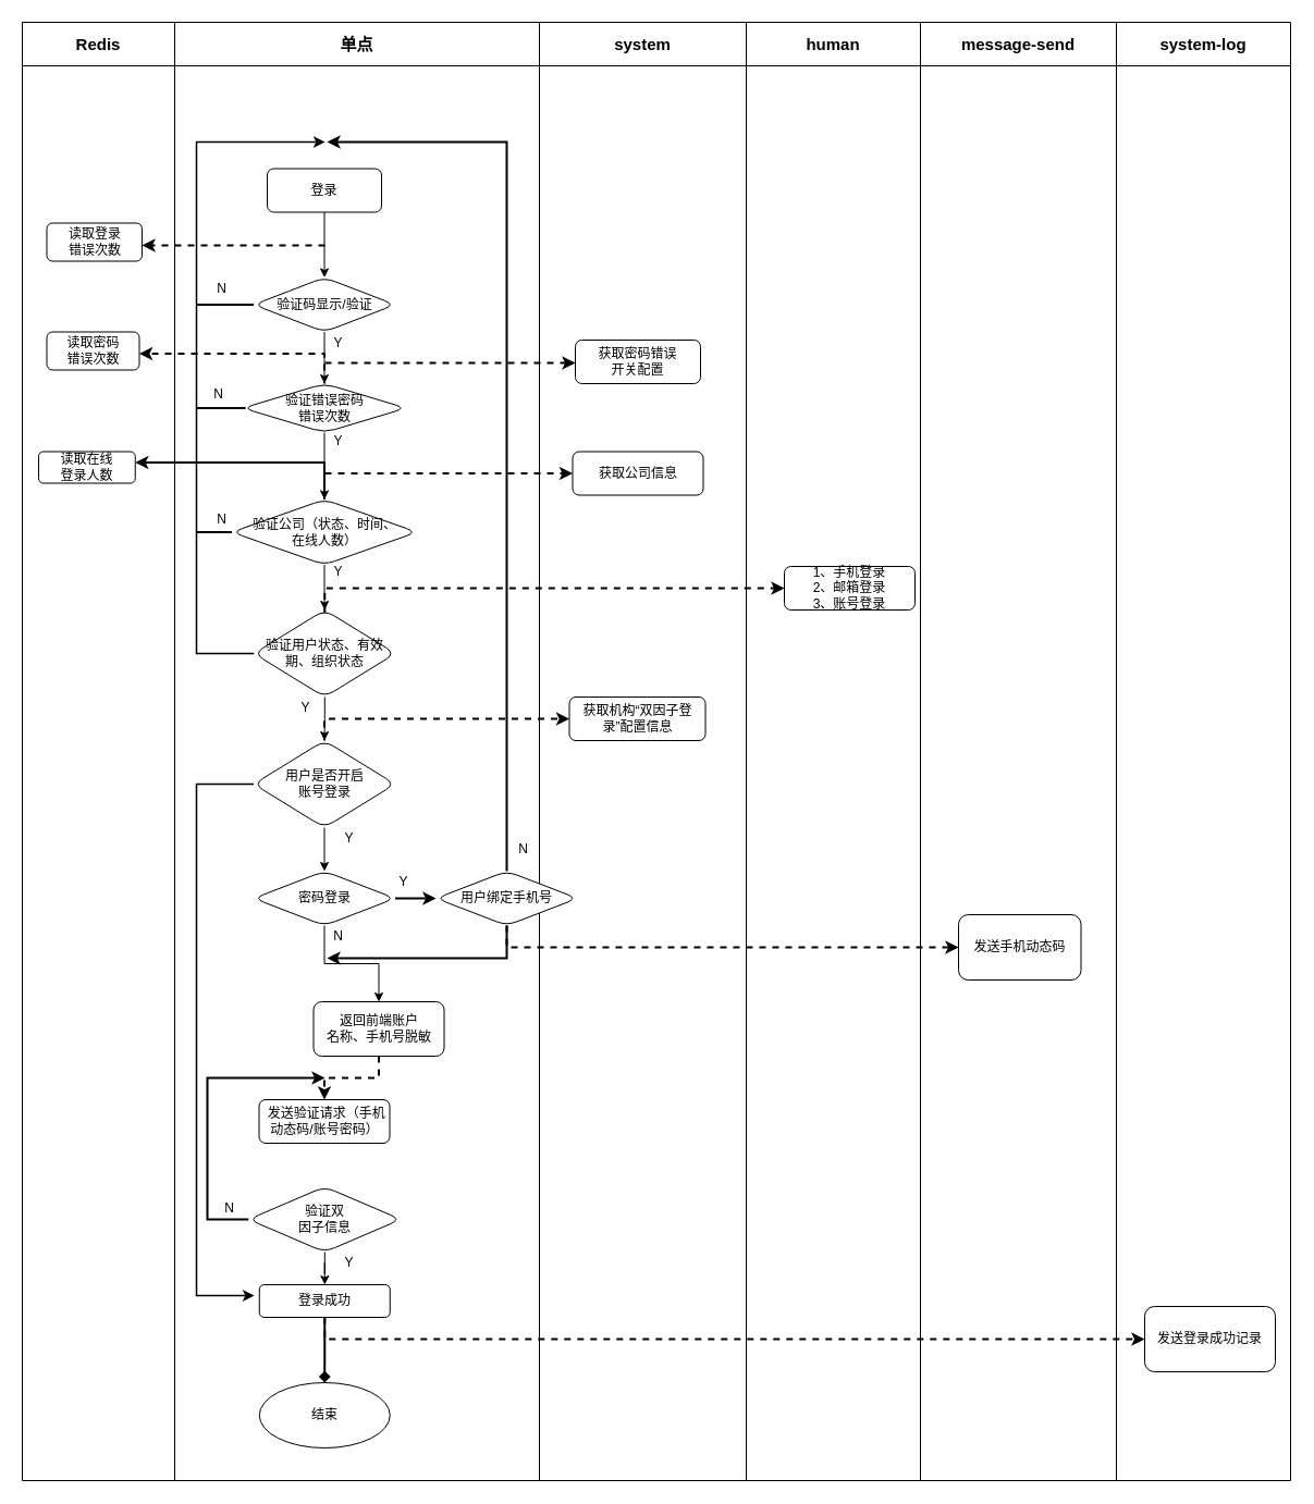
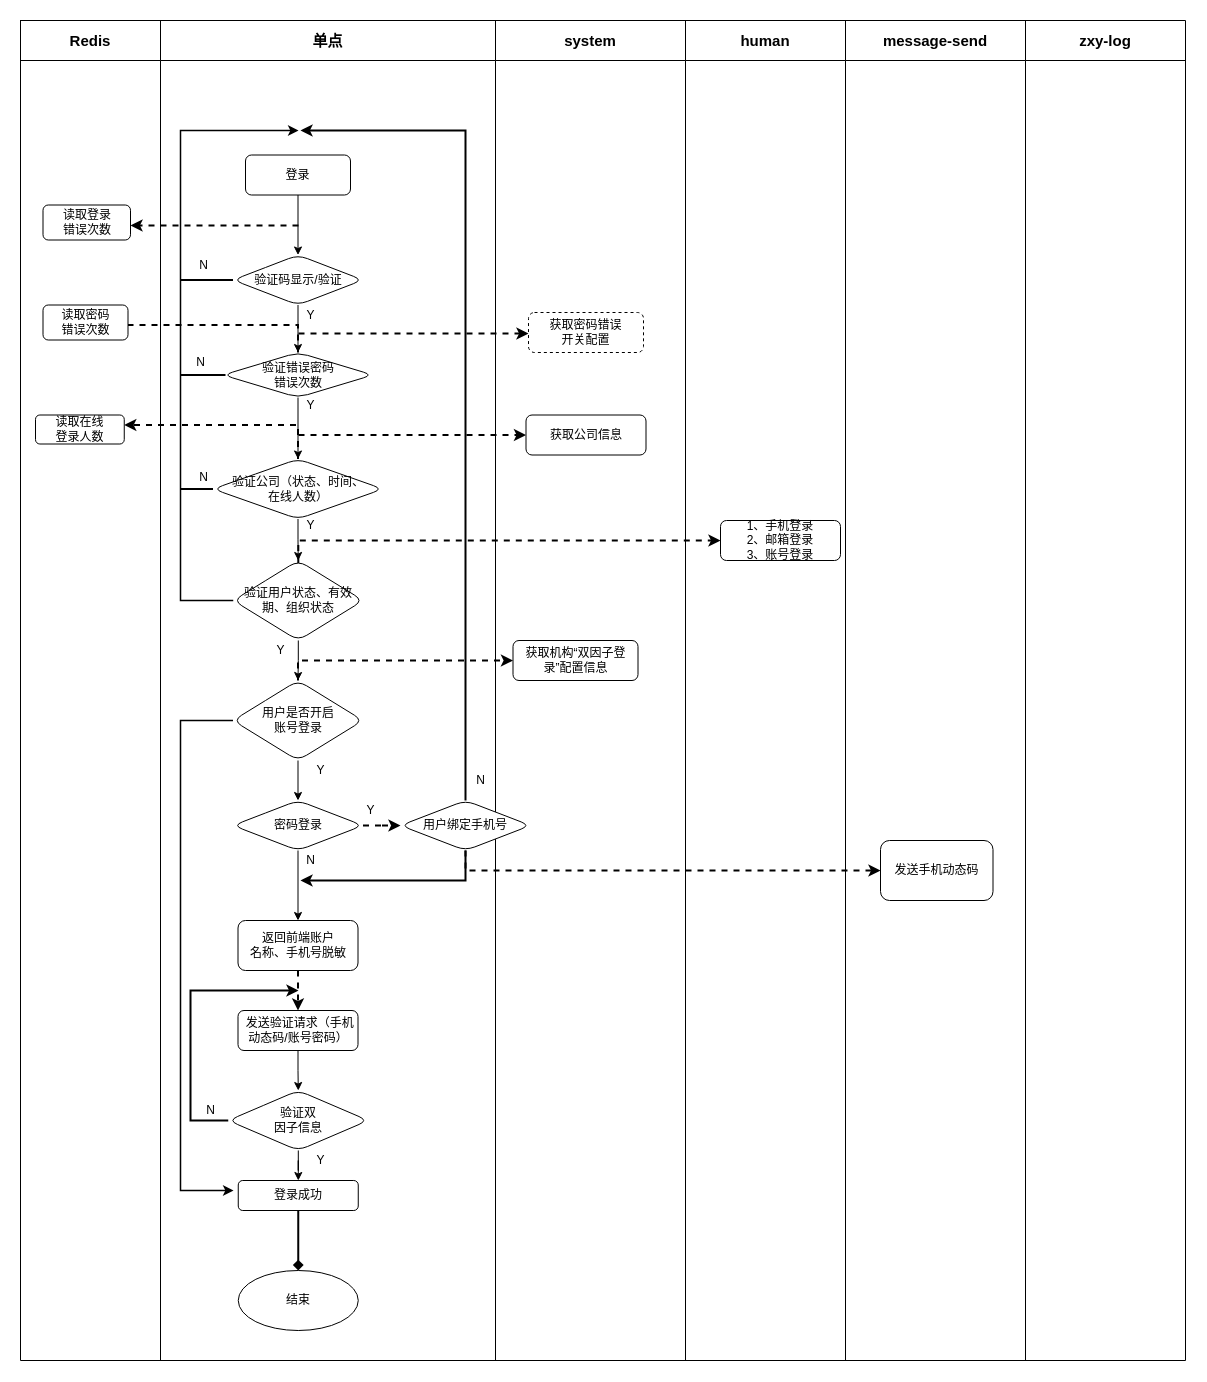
- <mxCell id="9" value="&lt;b&gt;&lt;font style=&quot;font-size: 15px&quot;&gt;system-log&lt;/font&gt;&lt;/b&gt;" style="shape=partialRectangle;html=1;whiteSpace=wrap;connectable=0;overflow=hidden;fillColor=none;top=0;left=0;bottom=0;right=0;" parent="3" vertex="1"><mxGeometry x="1005" width="160" height="40" as="geometry" /></mxCell>
+ <mxCell id="9" value="&lt;b&gt;&lt;font style=&quot;font-size: 15px&quot;&gt;zxy-log&lt;/font&gt;&lt;/b&gt;" style="shape=partialRectangle;html=1;whiteSpace=wrap;connectable=0;overflow=hidden;fillColor=none;top=0;left=0;bottom=0;right=0;" parent="3" vertex="1"><mxGeometry x="1005" width="160" height="40" as="geometry" /></mxCell>
- <mxCell id="23" value="" style="edgeStyle=orthogonalEdgeStyle;rounded=0;orthogonalLoop=1;jettySize=auto;html=1;dashed=1;strokeWidth=2;" parent="1" source="26" target="27" edge="1"><mxGeometry relative="1" as="geometry"><Array as="points"><mxPoint x="298" y="324.5" /></Array></mxGeometry></mxCell>
+ <mxCell id="23" value="" style="edgeStyle=orthogonalEdgeStyle;rounded=0;orthogonalLoop=1;jettySize=auto;html=1;dashed=1;strokeWidth=2;endArrow=none;" parent="1" source="26" target="27" edge="1"><mxGeometry relative="1" as="geometry"><Array as="points"><mxPoint x="298" y="324.5" /></Array></mxGeometry></mxCell>
- <mxCell id="28" value="获取密码错误&lt;br&gt;开关配置" style="whiteSpace=wrap;html=1;rounded=1;" parent="1" vertex="1"><mxGeometry x="528" y="312" width="115" height="40" as="geometry" /></mxCell>
+ <mxCell id="28" value="获取密码错误&lt;br&gt;开关配置" style="whiteSpace=wrap;html=1;rounded=1;dashed=1;" parent="1" vertex="1"><mxGeometry x="528" y="312" width="115" height="40" as="geometry" /></mxCell>
- <mxCell id="29" value="" style="edgeStyle=orthogonalEdgeStyle;rounded=0;orthogonalLoop=1;jettySize=auto;html=1;dashed=0;strokeWidth=2;" parent="1" source="32" target="33" edge="1"><mxGeometry relative="1" as="geometry"><Array as="points"><mxPoint x="298" y="424.5" /></Array></mxGeometry></mxCell>
+ <mxCell id="29" value="" style="edgeStyle=orthogonalEdgeStyle;rounded=0;orthogonalLoop=1;jettySize=auto;html=1;dashed=1;strokeWidth=2;" parent="1" source="32" target="33" edge="1"><mxGeometry relative="1" as="geometry"><Array as="points"><mxPoint x="298" y="424.5" /></Array></mxGeometry></mxCell>
- <mxCell id="45" value="获取机构“双因子登录”配置信息" style="whiteSpace=wrap;html=1;rounded=1;" parent="1" vertex="1"><mxGeometry x="522.5" y="640" width="125" height="40" as="geometry" /></mxCell>
+ <mxCell id="45" value="获取机构“双因子登录”配置信息" style="whiteSpace=wrap;html=1;rounded=1;" parent="1" vertex="1"><mxGeometry x="512.5" y="640" width="125" height="40" as="geometry" /></mxCell>
- <mxCell id="47" value="" style="edgeStyle=orthogonalEdgeStyle;rounded=0;orthogonalLoop=1;jettySize=auto;html=1;strokeWidth=2;" parent="1" source="48" target="54" edge="1"><mxGeometry relative="1" as="geometry" /></mxCell>
+ <mxCell id="47" value="" style="edgeStyle=orthogonalEdgeStyle;rounded=0;orthogonalLoop=1;jettySize=auto;html=1;strokeWidth=2;dashed=1;" parent="1" source="48" target="54" edge="1"><mxGeometry relative="1" as="geometry" /></mxCell>
- <mxCell id="50" value="返回前端账户&lt;br&gt;名称、手机号脱敏" style="whiteSpace=wrap;html=1;rounded=1;" parent="1" vertex="1"><mxGeometry x="287.5" y="920" width="120" height="50" as="geometry" /></mxCell>
+ <mxCell id="50" value="返回前端账户&lt;br&gt;名称、手机号脱敏" style="whiteSpace=wrap;html=1;rounded=1;" parent="1" vertex="1"><mxGeometry x="237.5" y="920" width="120" height="50" as="geometry" /></mxCell>
+ <mxCell id="59" value="" style="edgeStyle=orthogonalEdgeStyle;rounded=0;orthogonalLoop=1;jettySize=auto;html=1;" parent="1" source="60" target="63" edge="1"><mxGeometry relative="1" as="geometry" /></mxCell>
- <mxCell id="66" value="" style="edgeStyle=orthogonalEdgeStyle;rounded=0;orthogonalLoop=1;jettySize=auto;html=1;strokeWidth=2;dashed=1;" parent="1" source="67" target="80" edge="1"><mxGeometry relative="1" as="geometry"><Array as="points"><mxPoint x="298" y="1230" /></Array></mxGeometry></mxCell>
- <mxCell id="80" value="发送登录成功记录" style="whiteSpace=wrap;html=1;rounded=1;" parent="1" vertex="1"><mxGeometry x="1051" y="1200" width="120" height="60" as="geometry" /></mxCell>
